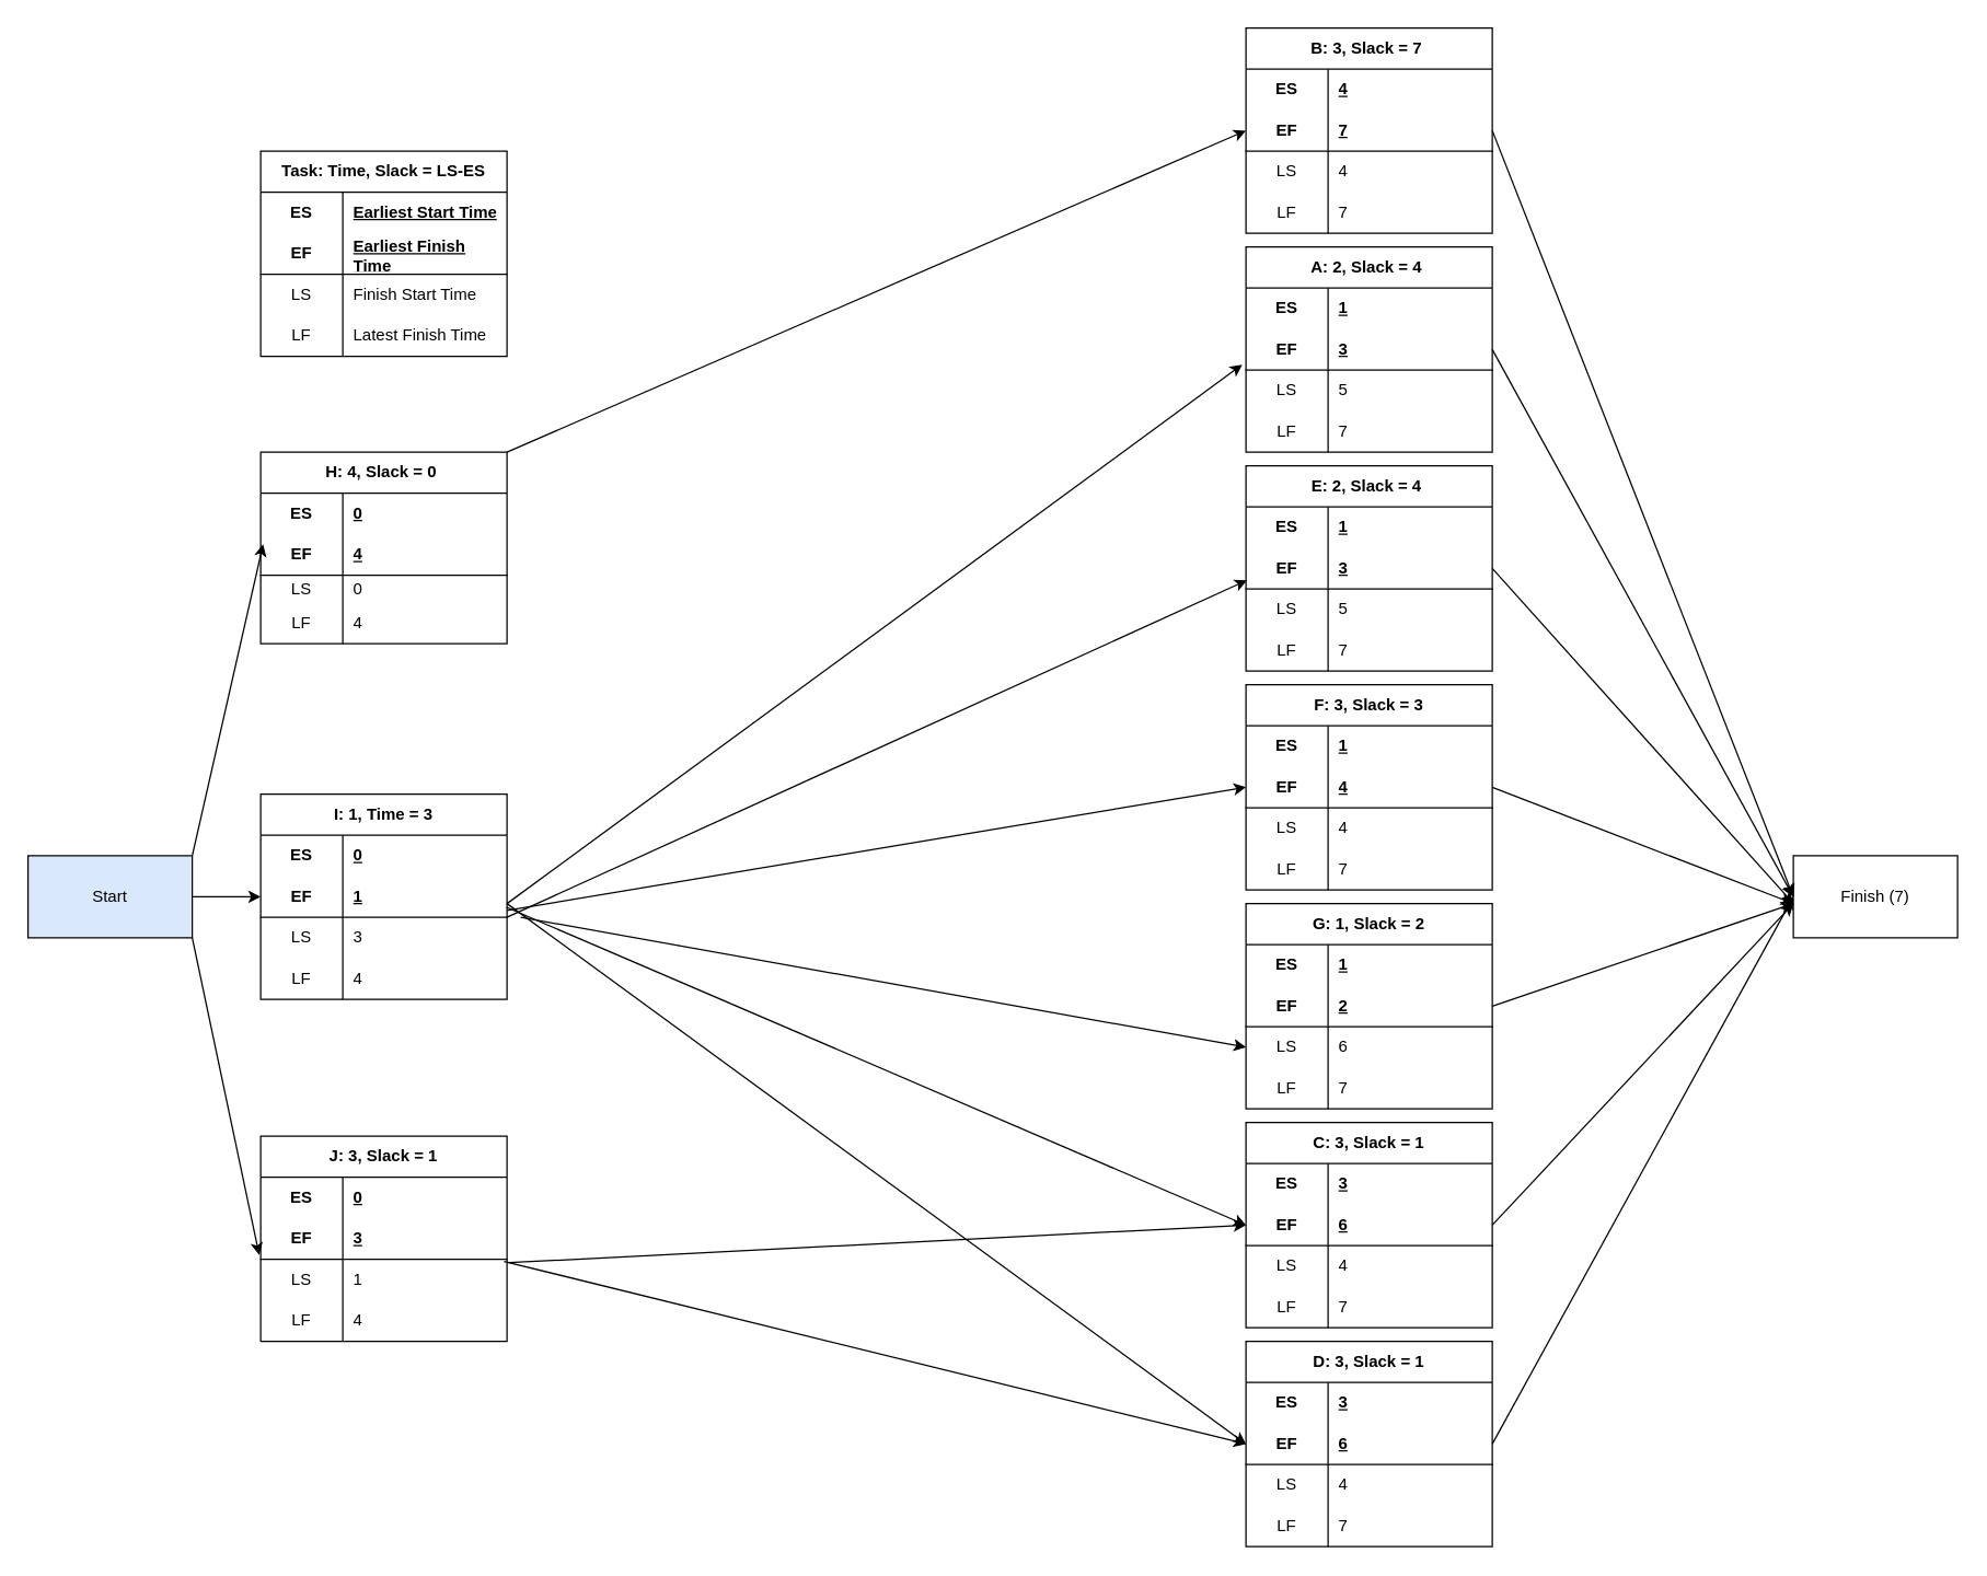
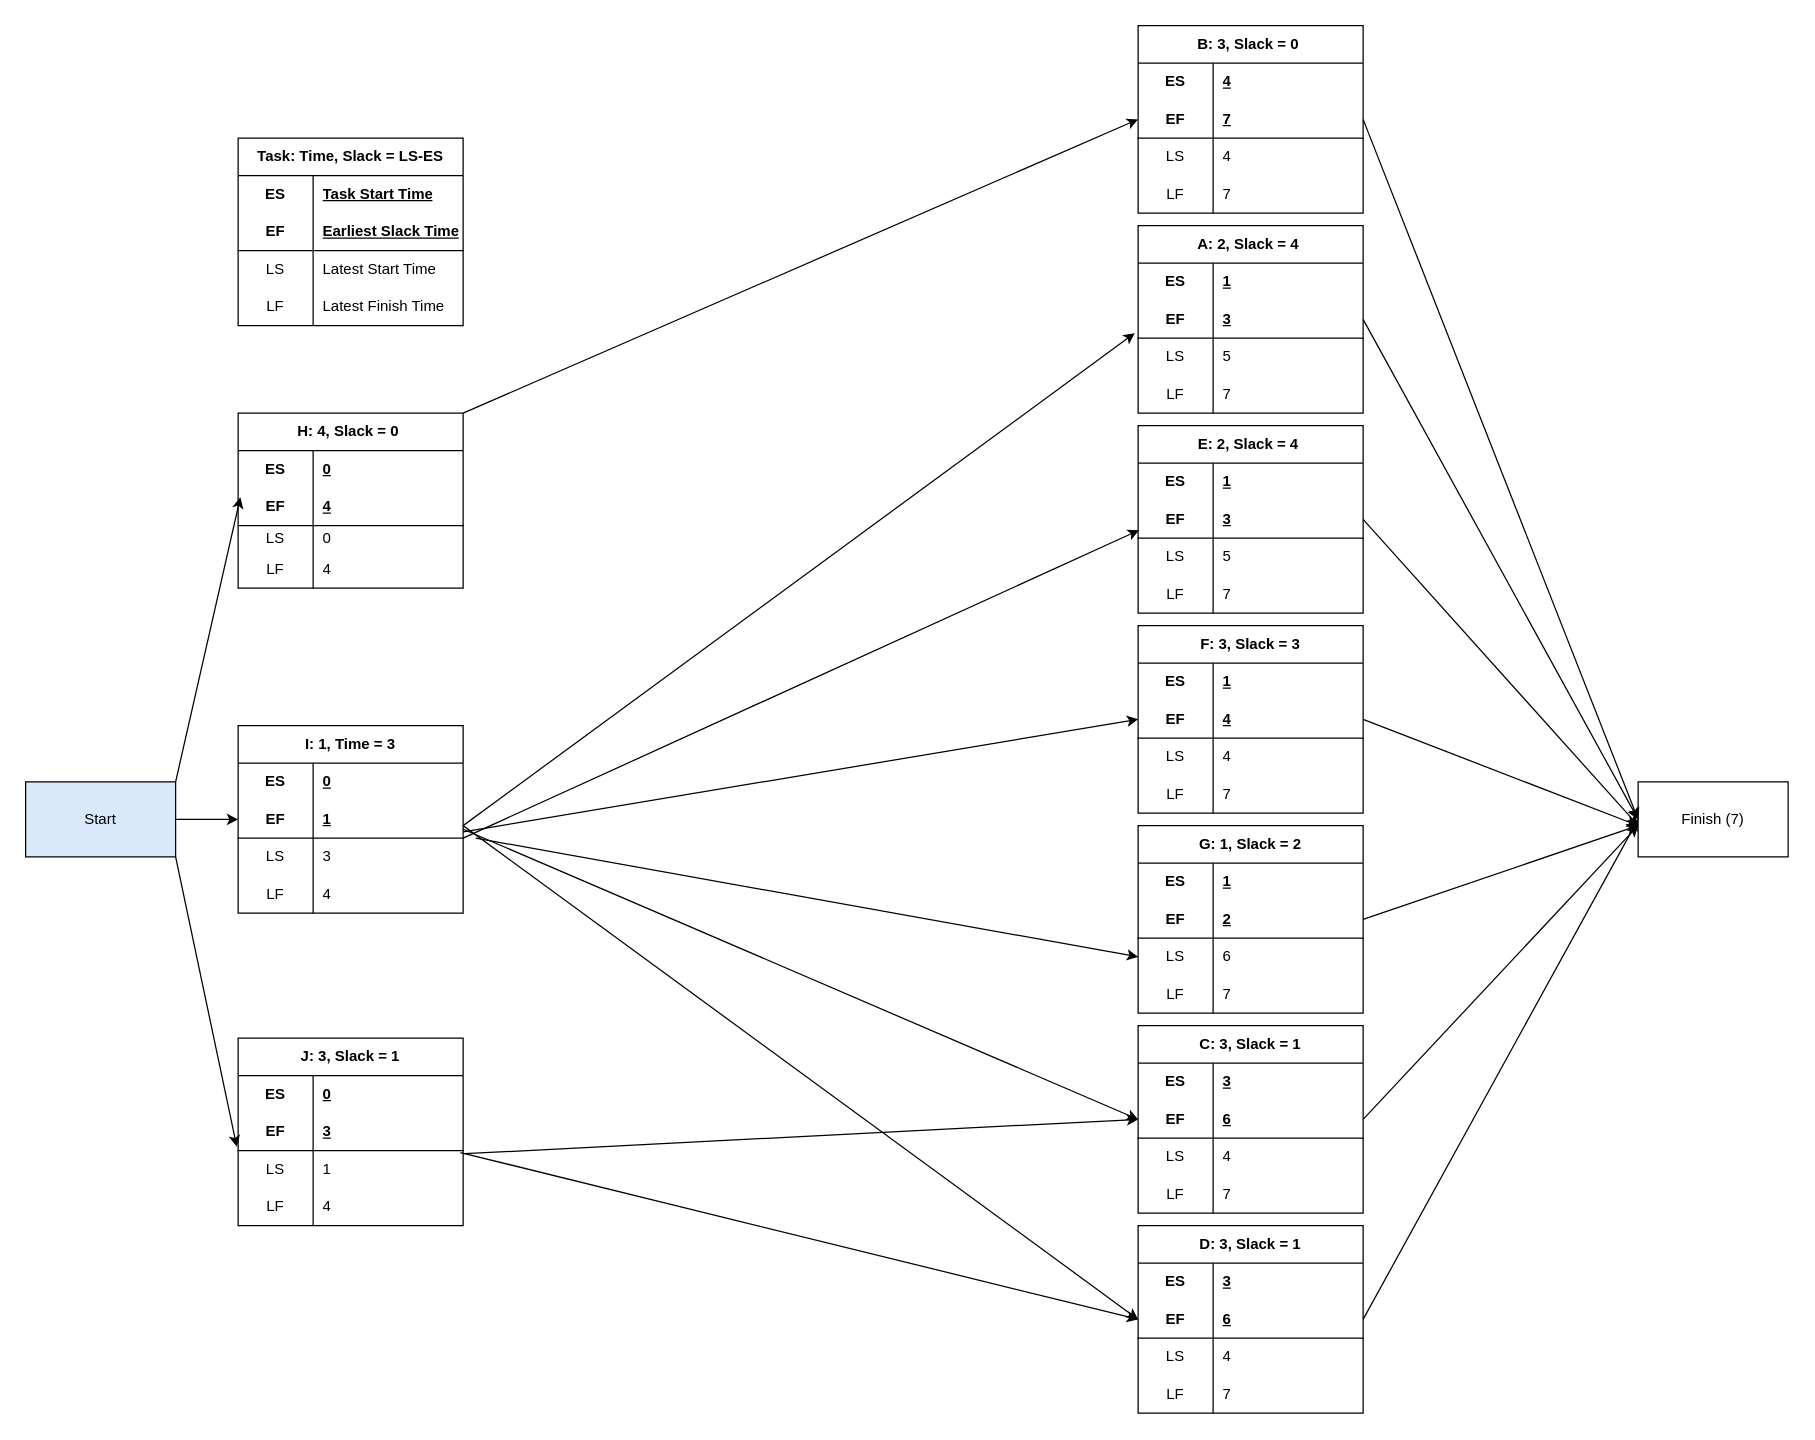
- <mxCell id="42" value="B: 3, Slack = 7&amp;nbsp;" style="shape=table;startSize=30;container=1;collapsible=1;childLayout=tableLayout;fixedRows=1;rowLines=0;fontStyle=1;align=center;resizeLast=1;html=1;whiteSpace=wrap;" vertex="1" parent="1"><mxGeometry x="910" y="20" width="180" height="150" as="geometry" /></mxCell>
+ <mxCell id="42" value="B: 3, Slack = 0&amp;nbsp;" style="shape=table;startSize=30;container=1;collapsible=1;childLayout=tableLayout;fixedRows=1;rowLines=0;fontStyle=1;align=center;resizeLast=1;html=1;whiteSpace=wrap;" vertex="1" parent="1"><mxGeometry x="910" y="20" width="180" height="150" as="geometry" /></mxCell>
- <mxCell id="5" value="Earliest Start Time" style="shape=partialRectangle;connectable=0;fillColor=none;top=0;left=0;bottom=0;right=0;align=left;spacingLeft=6;fontStyle=5;overflow=hidden;html=1;whiteSpace=wrap;" parent="3" vertex="1"><mxGeometry x="60" width="120" height="30" as="geometry"><mxRectangle width="120" height="30" as="alternateBounds" /></mxGeometry></mxCell>
+ <mxCell id="5" value="Task Start Time" style="shape=partialRectangle;connectable=0;fillColor=none;top=0;left=0;bottom=0;right=0;align=left;spacingLeft=6;fontStyle=5;overflow=hidden;html=1;whiteSpace=wrap;" parent="3" vertex="1"><mxGeometry x="60" width="120" height="30" as="geometry"><mxRectangle width="120" height="30" as="alternateBounds" /></mxGeometry></mxCell>
- <mxCell id="8" value="Earliest Finish Time" style="shape=partialRectangle;connectable=0;fillColor=none;top=0;left=0;bottom=0;right=0;align=left;spacingLeft=6;fontStyle=5;overflow=hidden;html=1;whiteSpace=wrap;" parent="6" vertex="1"><mxGeometry x="60" width="120" height="30" as="geometry"><mxRectangle width="120" height="30" as="alternateBounds" /></mxGeometry></mxCell>
+ <mxCell id="8" value="Earliest Slack Time" style="shape=partialRectangle;connectable=0;fillColor=none;top=0;left=0;bottom=0;right=0;align=left;spacingLeft=6;fontStyle=5;overflow=hidden;html=1;whiteSpace=wrap;" parent="6" vertex="1"><mxGeometry x="60" width="120" height="30" as="geometry"><mxRectangle width="120" height="30" as="alternateBounds" /></mxGeometry></mxCell>
- <mxCell id="11" value="Finish Start Time" style="shape=partialRectangle;connectable=0;fillColor=none;top=0;left=0;bottom=0;right=0;align=left;spacingLeft=6;overflow=hidden;html=1;whiteSpace=wrap;" parent="9" vertex="1"><mxGeometry x="60" width="120" height="30" as="geometry"><mxRectangle width="120" height="30" as="alternateBounds" /></mxGeometry></mxCell>
+ <mxCell id="11" value="Latest Start Time" style="shape=partialRectangle;connectable=0;fillColor=none;top=0;left=0;bottom=0;right=0;align=left;spacingLeft=6;overflow=hidden;html=1;whiteSpace=wrap;" parent="9" vertex="1"><mxGeometry x="60" width="120" height="30" as="geometry"><mxRectangle width="120" height="30" as="alternateBounds" /></mxGeometry></mxCell>
